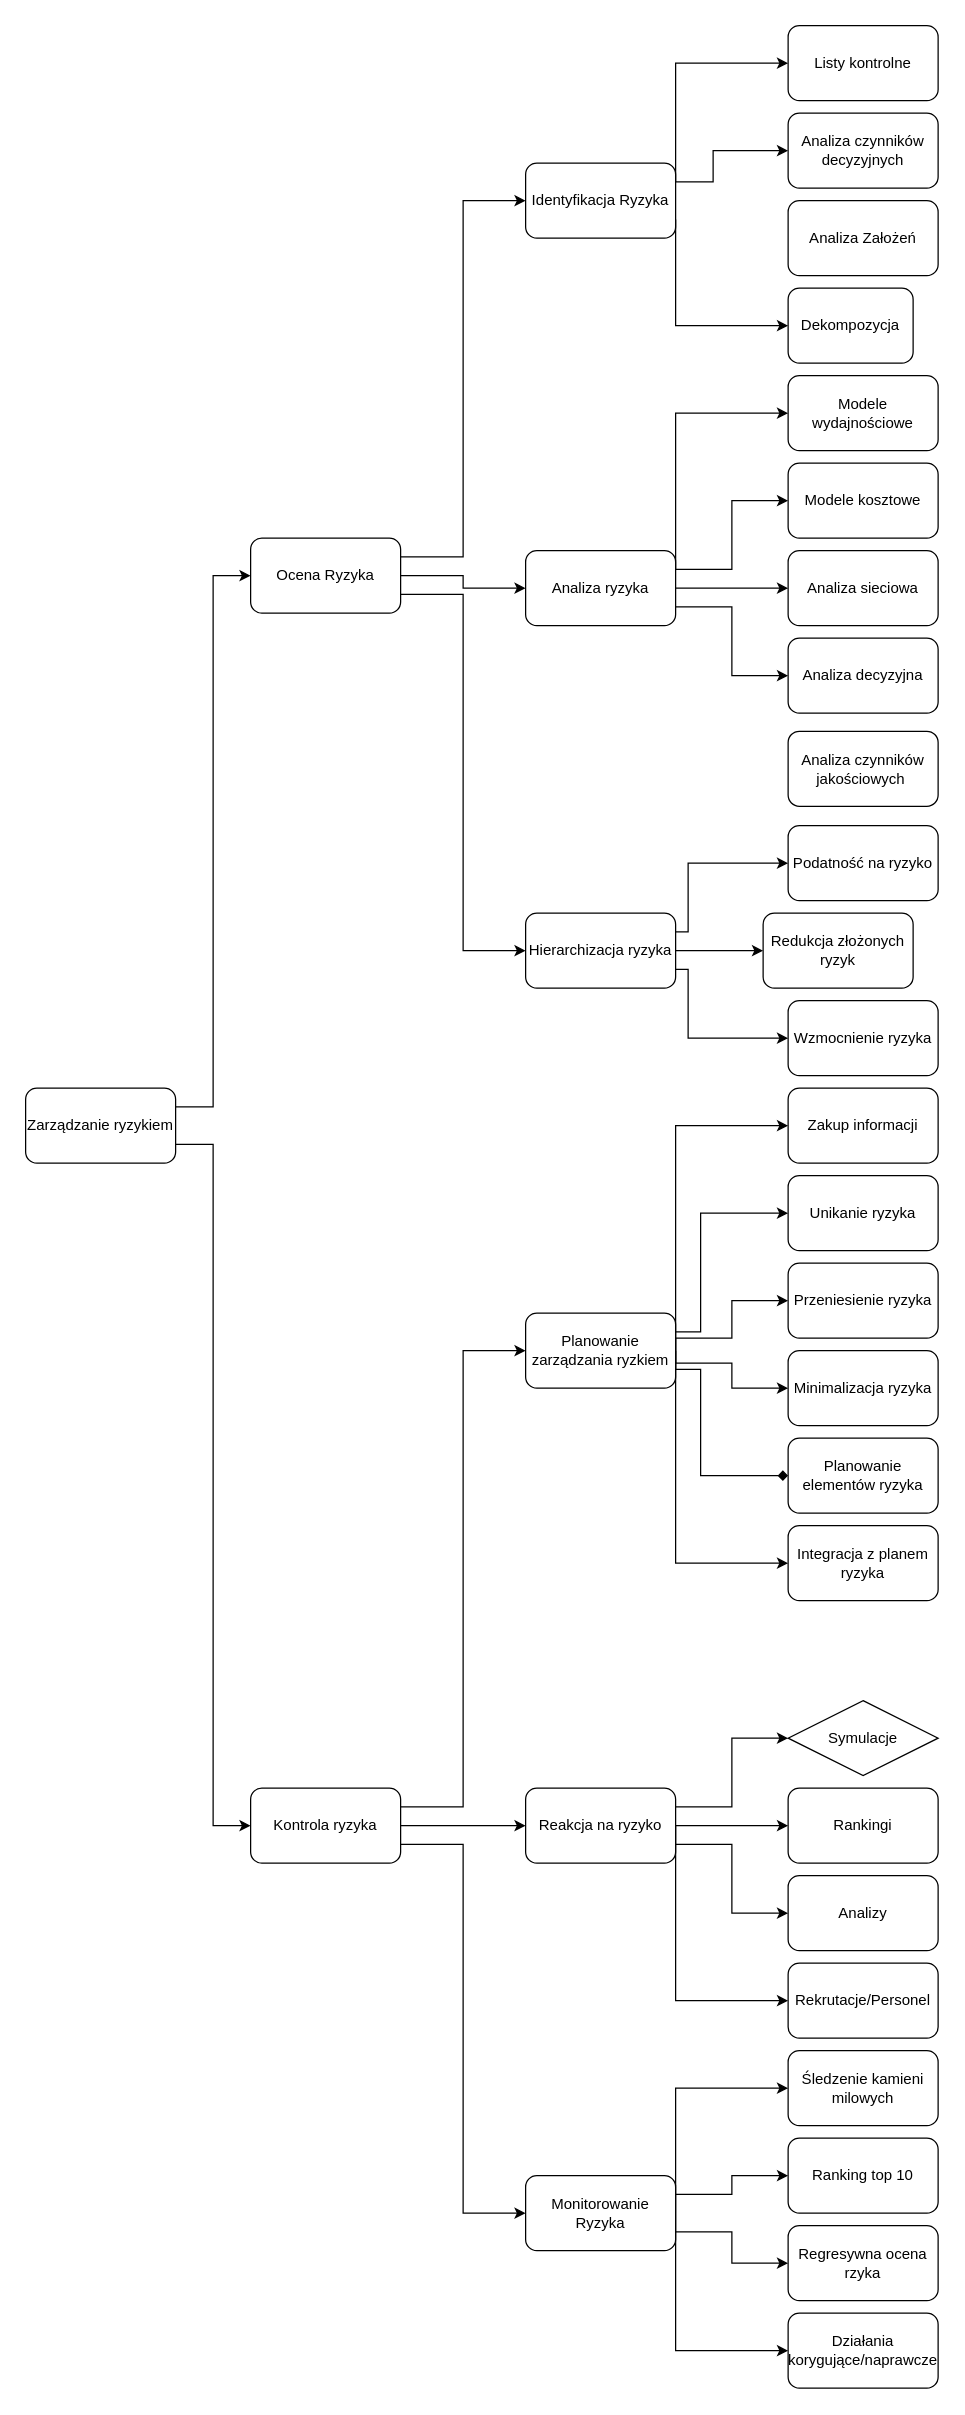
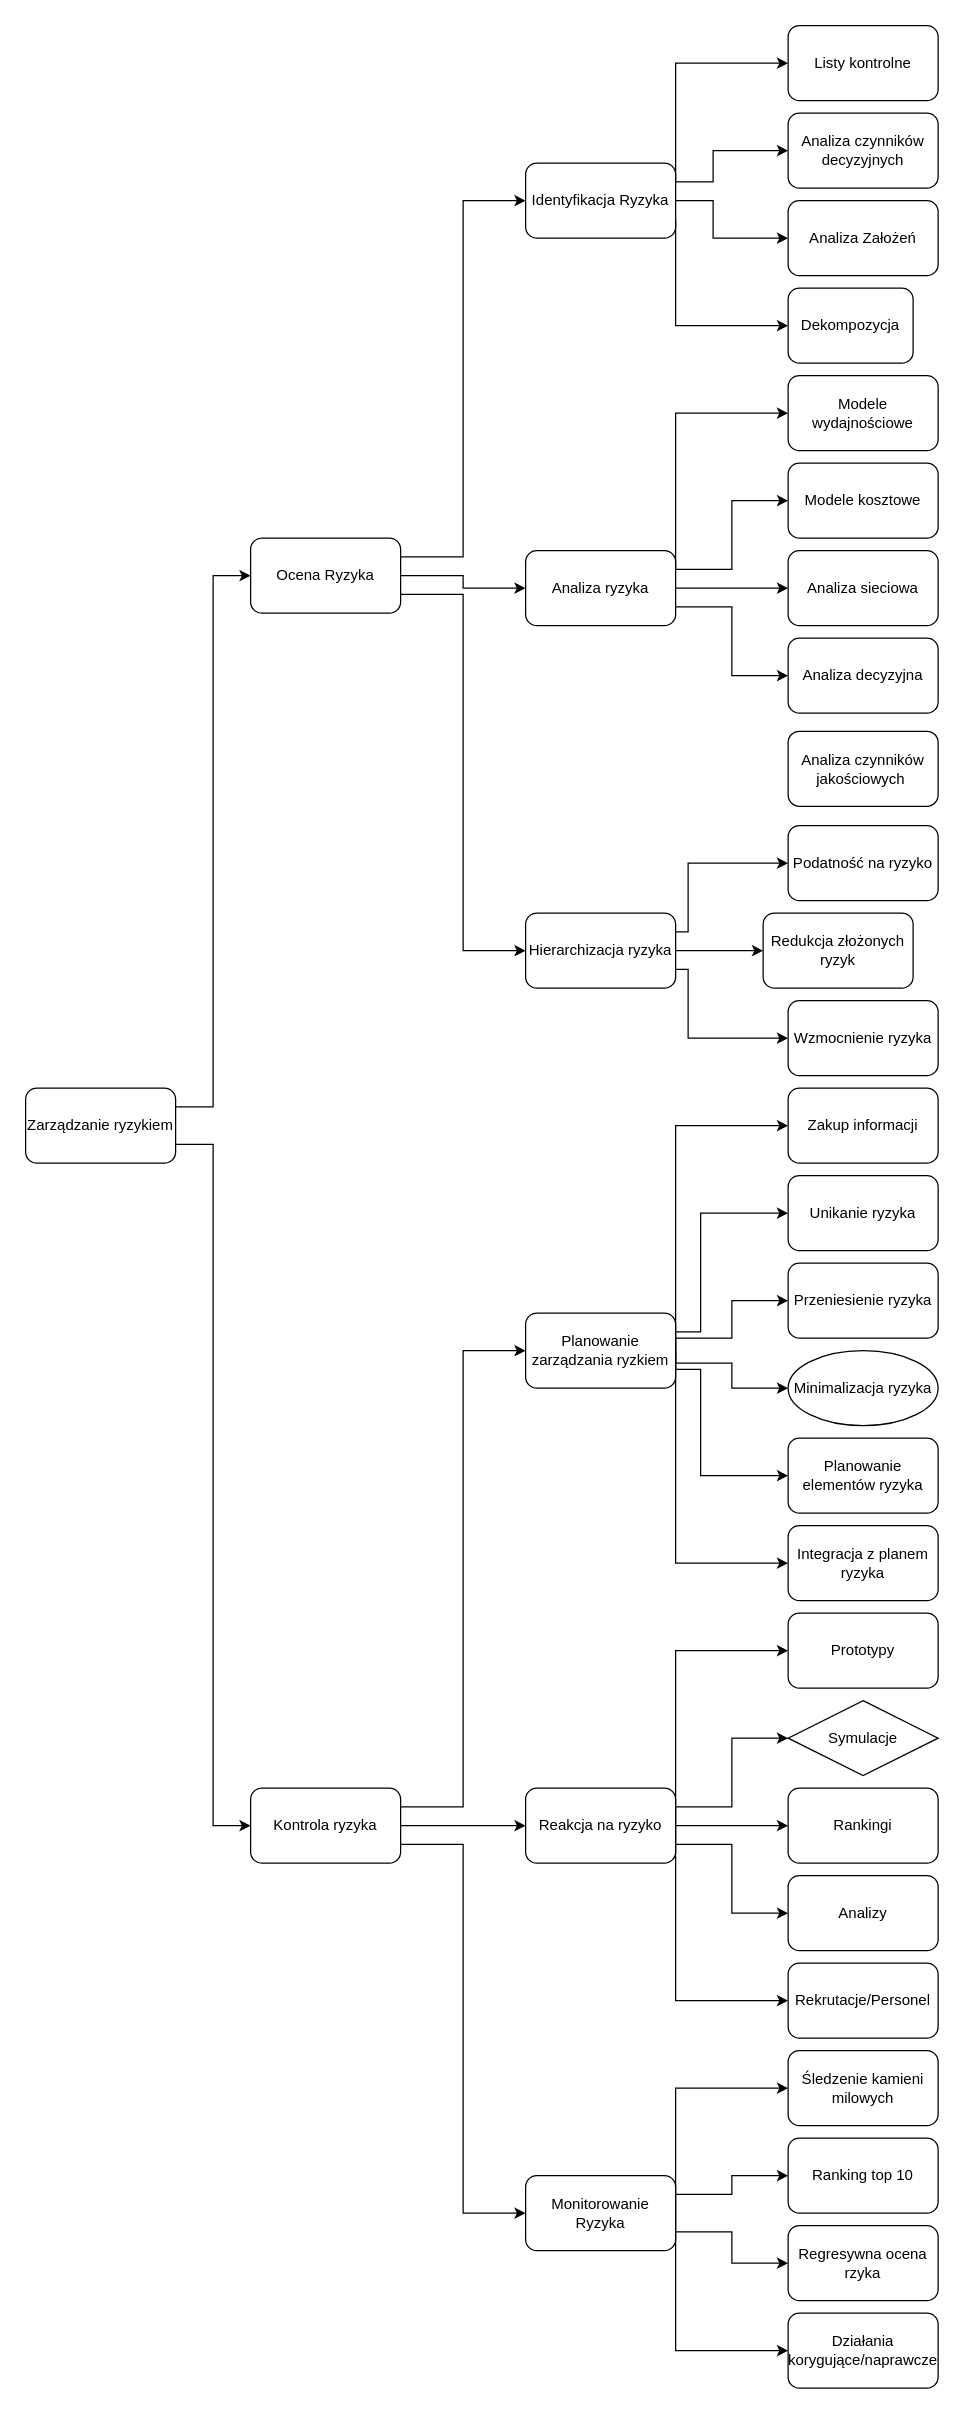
+ <mxCell id="30" style="edgeStyle=orthogonalEdgeStyle;rounded=0;orthogonalLoop=1;jettySize=auto;html=1;exitX=1;exitY=0.5;exitDx=0;exitDy=0;entryX=0;entryY=0.5;entryDx=0;entryDy=0;" edge="1" parent="1" source="33" target="4"><mxGeometry relative="1" as="geometry"><Array as="points"><mxPoint x="570" y="160" /><mxPoint x="570" y="190" /></Array></mxGeometry></mxCell>
- <mxCell id="17" value="Minimalizacja ryzyka" style="rounded=1;whiteSpace=wrap;html=1;" vertex="1" parent="1"><mxGeometry x="630" y="1080" width="120" height="60" as="geometry" /></mxCell>
+ <mxCell id="17" value="Minimalizacja ryzyka" style="ellipse;whiteSpace=wrap;html=1;" vertex="1" parent="1"><mxGeometry x="630" y="1080" width="120" height="60" as="geometry" /></mxCell>
- <mxCell id="46" style="edgeStyle=orthogonalEdgeStyle;rounded=0;orthogonalLoop=1;jettySize=auto;html=1;exitX=1;exitY=0.75;exitDx=0;exitDy=0;entryX=0;entryY=0.5;entryDx=0;entryDy=0;endArrow=diamond;" edge="1" parent="1" source="49" target="18"><mxGeometry relative="1" as="geometry"><Array as="points"><mxPoint x="560" y="1095" /><mxPoint x="560" y="1180" /></Array></mxGeometry></mxCell>
+ <mxCell id="46" style="edgeStyle=orthogonalEdgeStyle;rounded=0;orthogonalLoop=1;jettySize=auto;html=1;exitX=1;exitY=0.75;exitDx=0;exitDy=0;entryX=0;entryY=0.5;entryDx=0;entryDy=0;" edge="1" parent="1" source="49" target="18"><mxGeometry relative="1" as="geometry"><Array as="points"><mxPoint x="560" y="1095" /><mxPoint x="560" y="1180" /></Array></mxGeometry></mxCell>
+ <mxCell id="20" value="Prototypy" style="rounded=1;whiteSpace=wrap;html=1;" vertex="1" parent="1"><mxGeometry x="630" y="1290" width="120" height="60" as="geometry" /></mxCell>
+ <mxCell id="50" style="edgeStyle=orthogonalEdgeStyle;rounded=0;orthogonalLoop=1;jettySize=auto;html=1;exitX=1;exitY=0.5;exitDx=0;exitDy=0;entryX=0;entryY=0.5;entryDx=0;entryDy=0;" edge="1" parent="1" source="55" target="20"><mxGeometry relative="1" as="geometry"><Array as="points"><mxPoint x="540" y="1320" /></Array></mxGeometry></mxCell>
